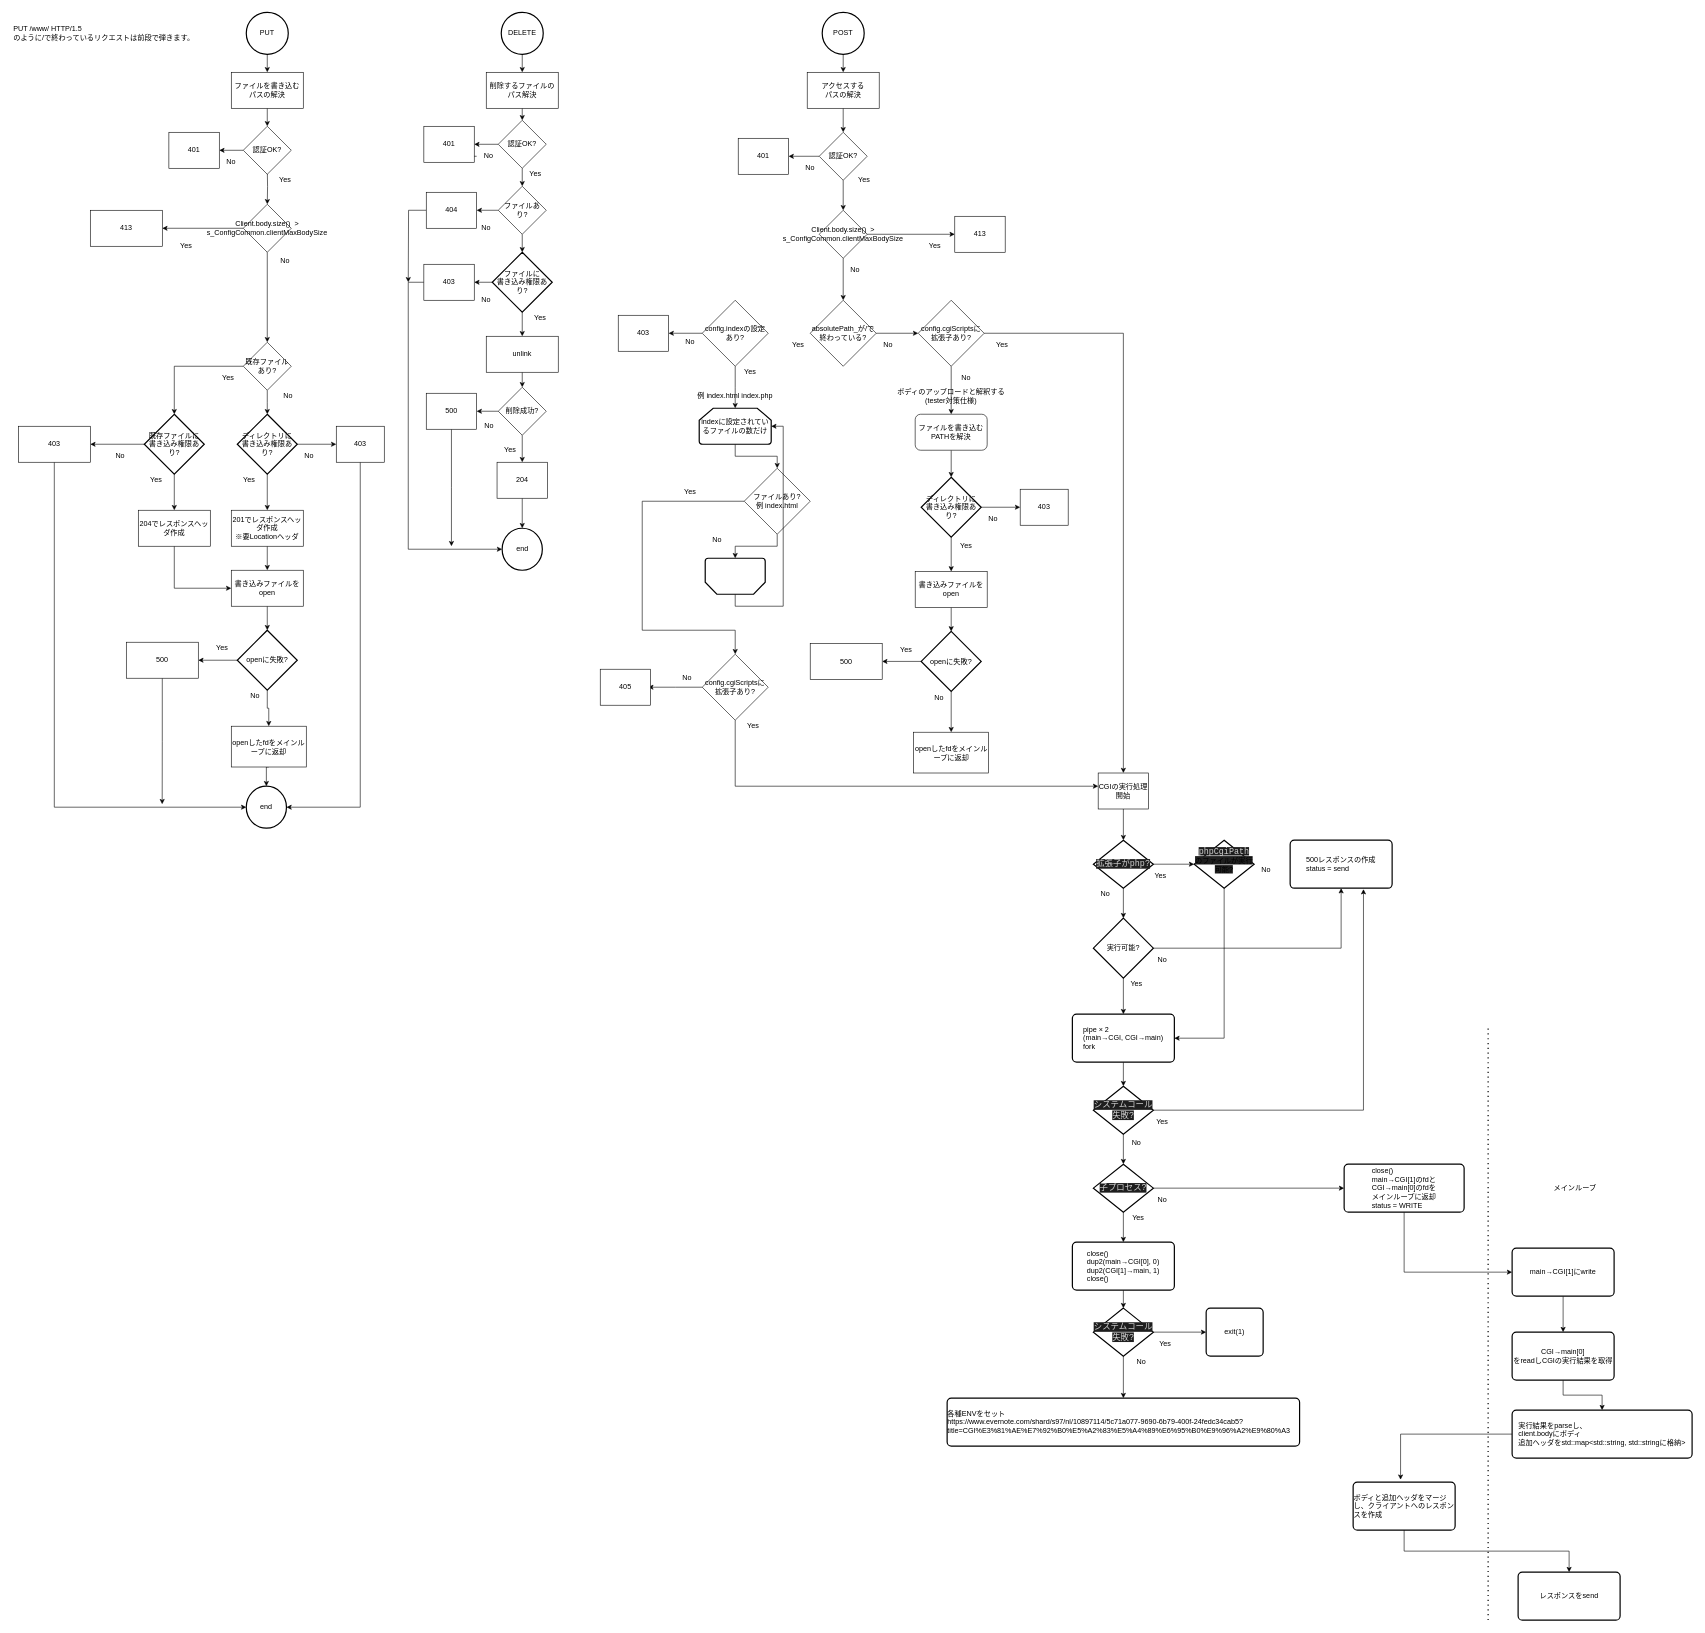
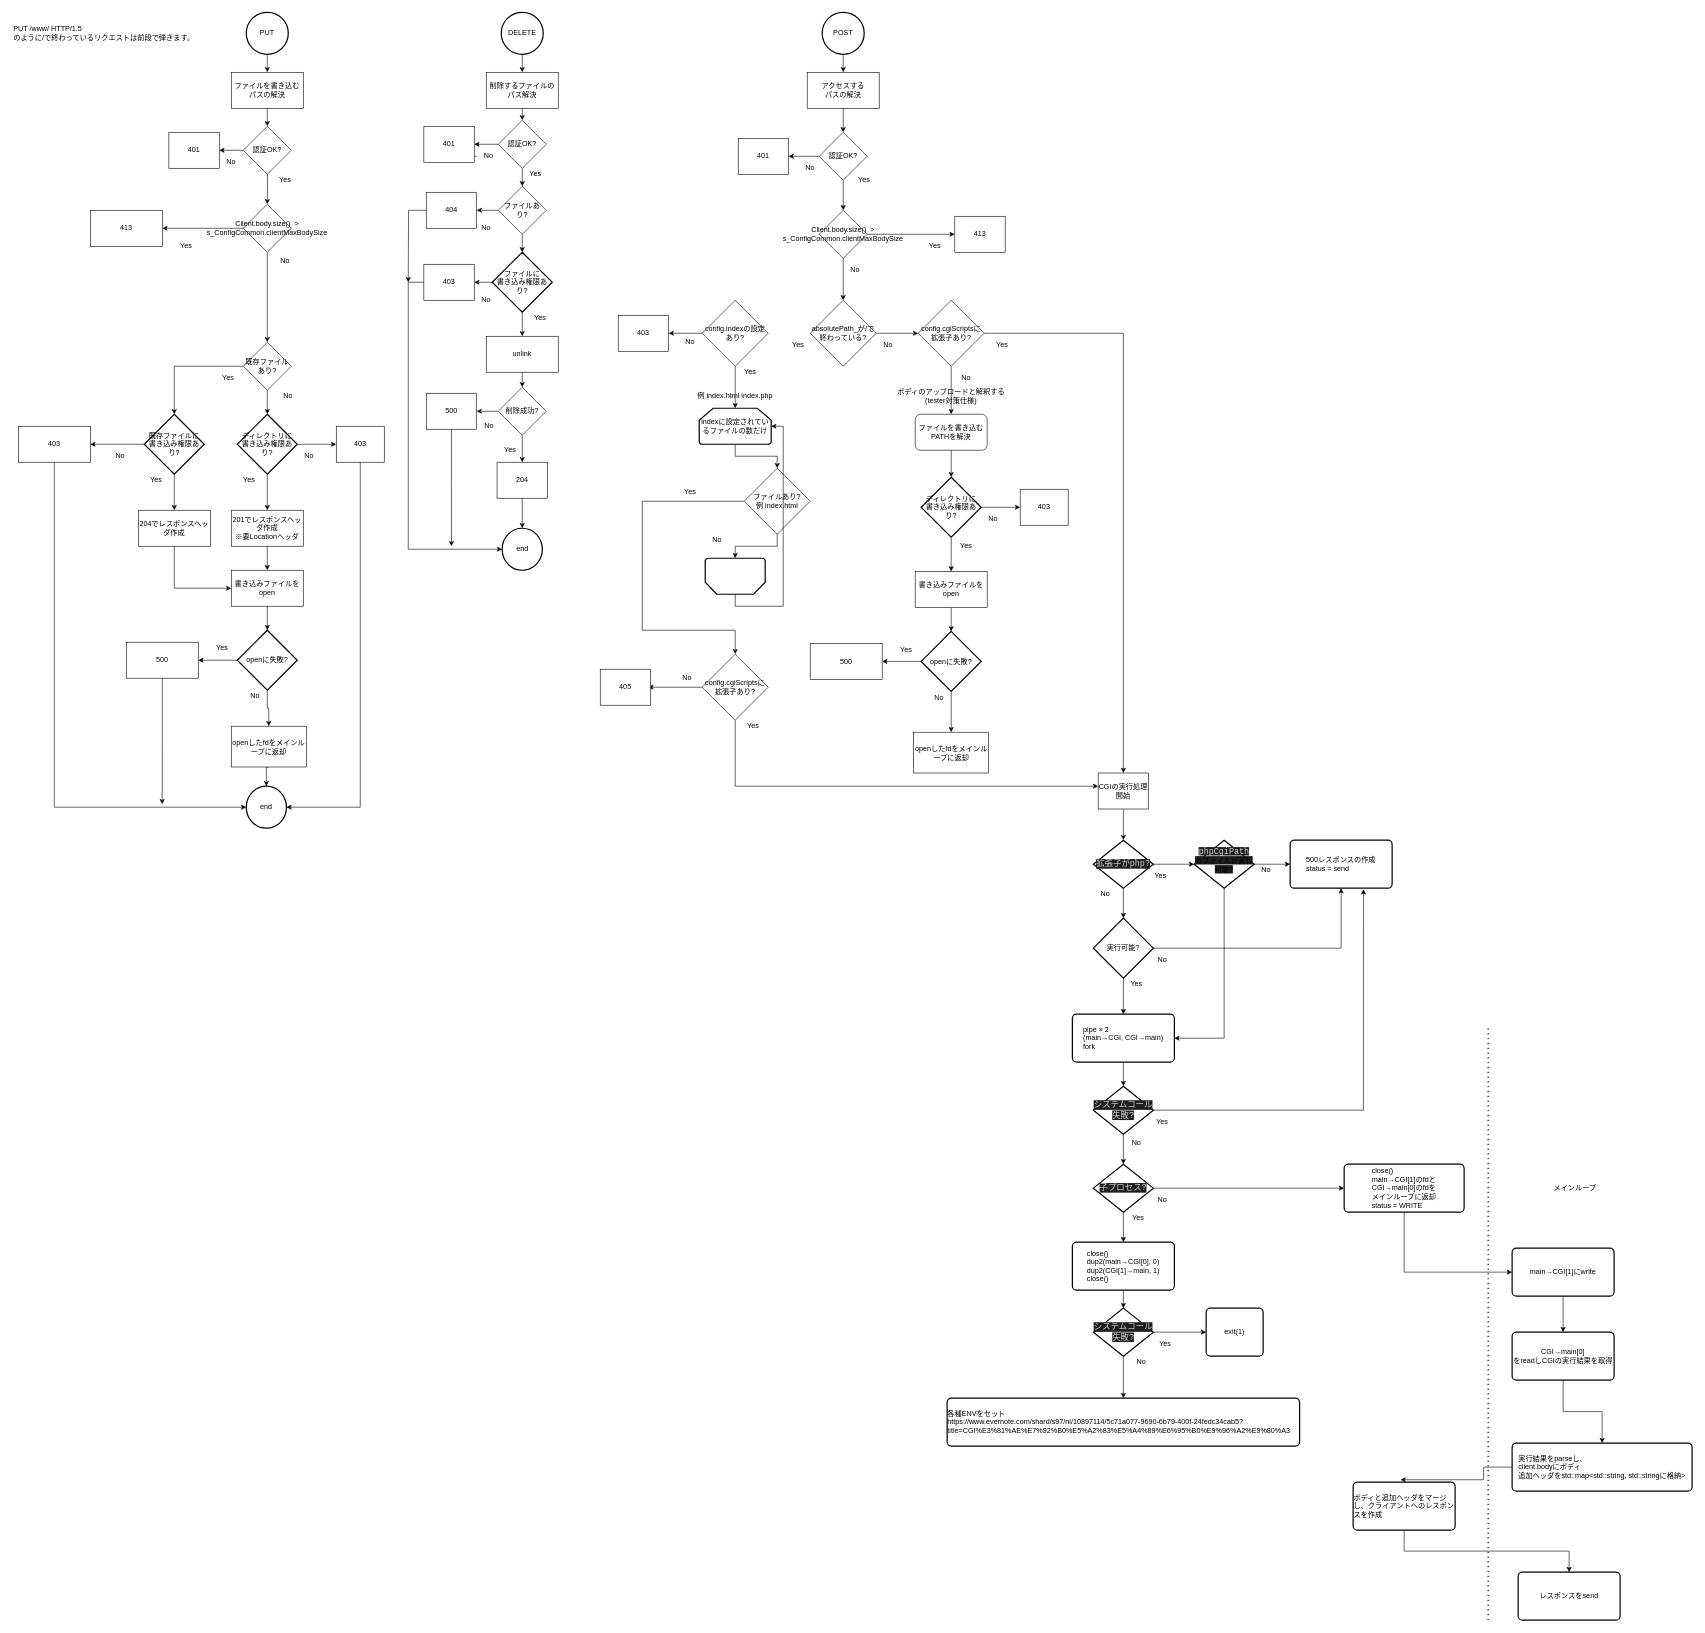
+ <mxCell id="148" style="edgeStyle=orthogonalEdgeStyle;rounded=0;orthogonalLoop=1;jettySize=auto;html=1;exitX=1;exitY=0.5;exitDx=0;exitDy=0;exitPerimeter=0;entryX=0;entryY=0.5;entryDx=0;entryDy=0;" parent="1" source="150" target="156" edge="1"><mxGeometry relative="1" as="geometry" /></mxCell>
- <mxCell id="190" value="&lt;div style=&quot;text-align: left&quot;&gt;実行結果をparseし、&lt;/div&gt;&lt;div style=&quot;text-align: left&quot;&gt;client.bodyにボディ&lt;/div&gt;&lt;div style=&quot;text-align: left&quot;&gt;追加ヘッダをstd::map&amp;lt;std::string, std::stringに格納&amp;gt;&lt;/div&gt;" style="rounded=1;whiteSpace=wrap;html=1;absoluteArcSize=1;arcSize=14;strokeWidth=2;" parent="1" vertex="1"><mxGeometry x="2520" y="2350" width="300" height="80" as="geometry" /></mxCell>
+ <mxCell id="190" value="&lt;div style=&quot;text-align: left&quot;&gt;実行結果をparseし、&lt;/div&gt;&lt;div style=&quot;text-align: left&quot;&gt;client.bodyにボディ&lt;/div&gt;&lt;div style=&quot;text-align: left&quot;&gt;追加ヘッダをstd::map&amp;lt;std::string, std::stringに格納&amp;gt;&lt;/div&gt;" style="rounded=1;whiteSpace=wrap;html=1;absoluteArcSize=1;arcSize=14;strokeWidth=2;" parent="1" vertex="1"><mxGeometry x="2520" y="2405" width="300" height="80" as="geometry" /></mxCell>
